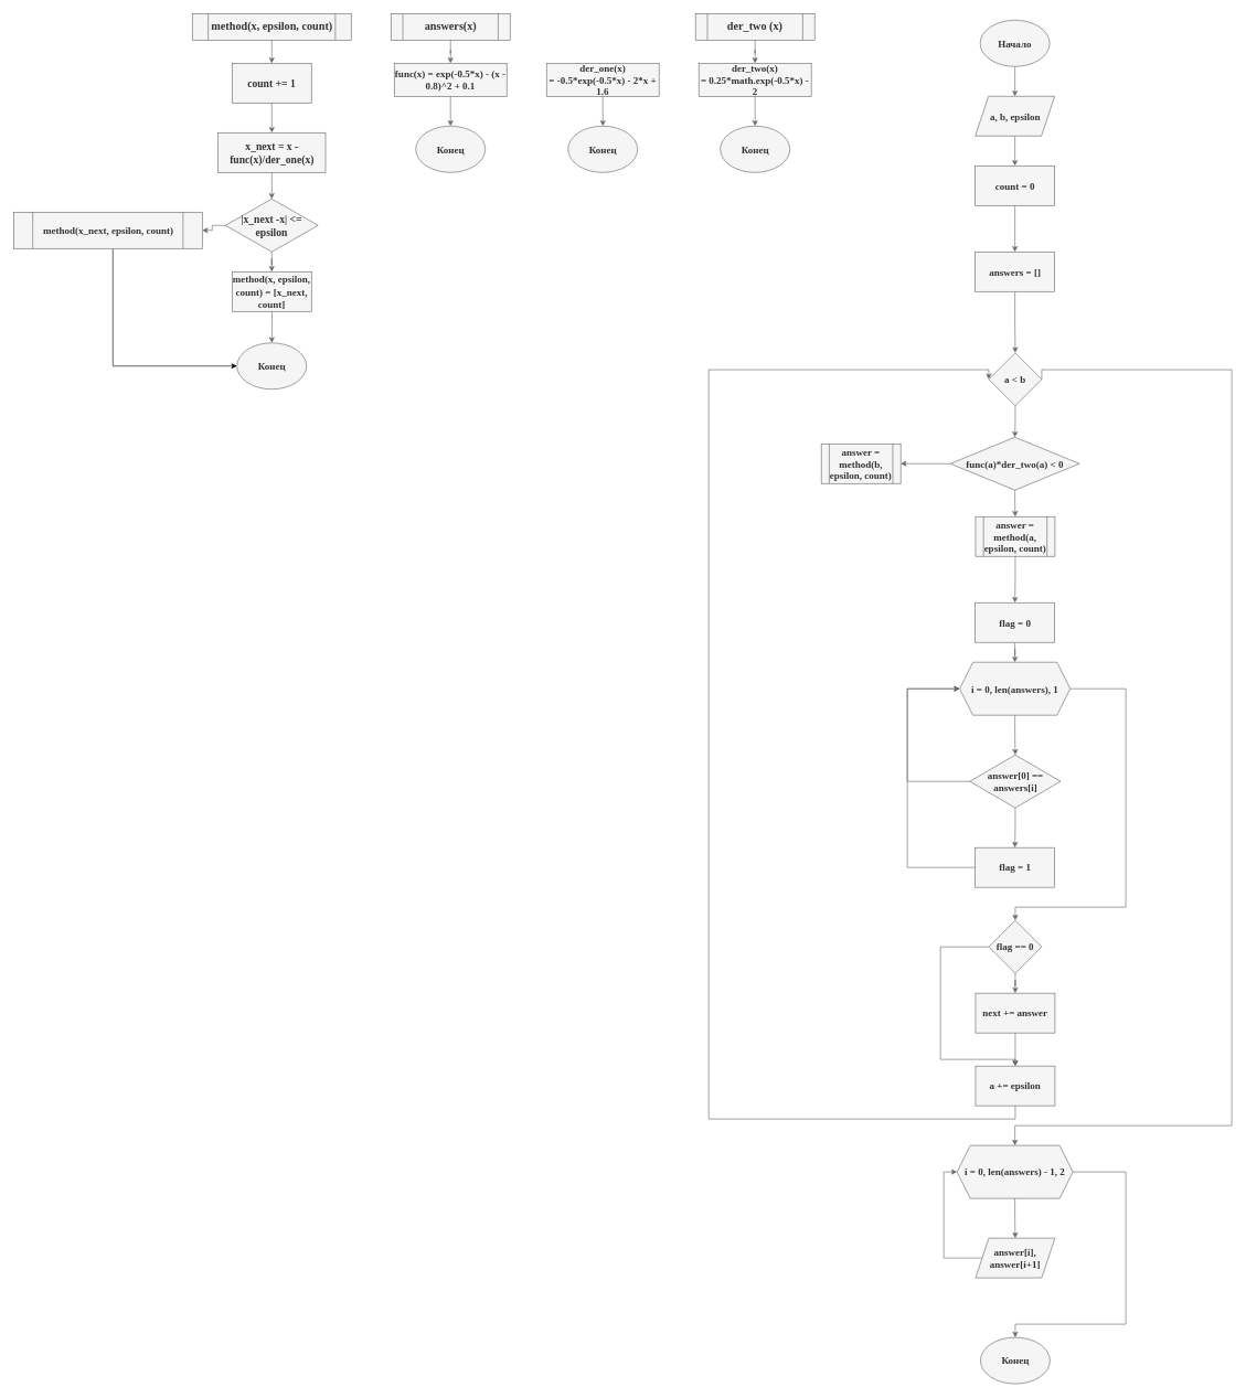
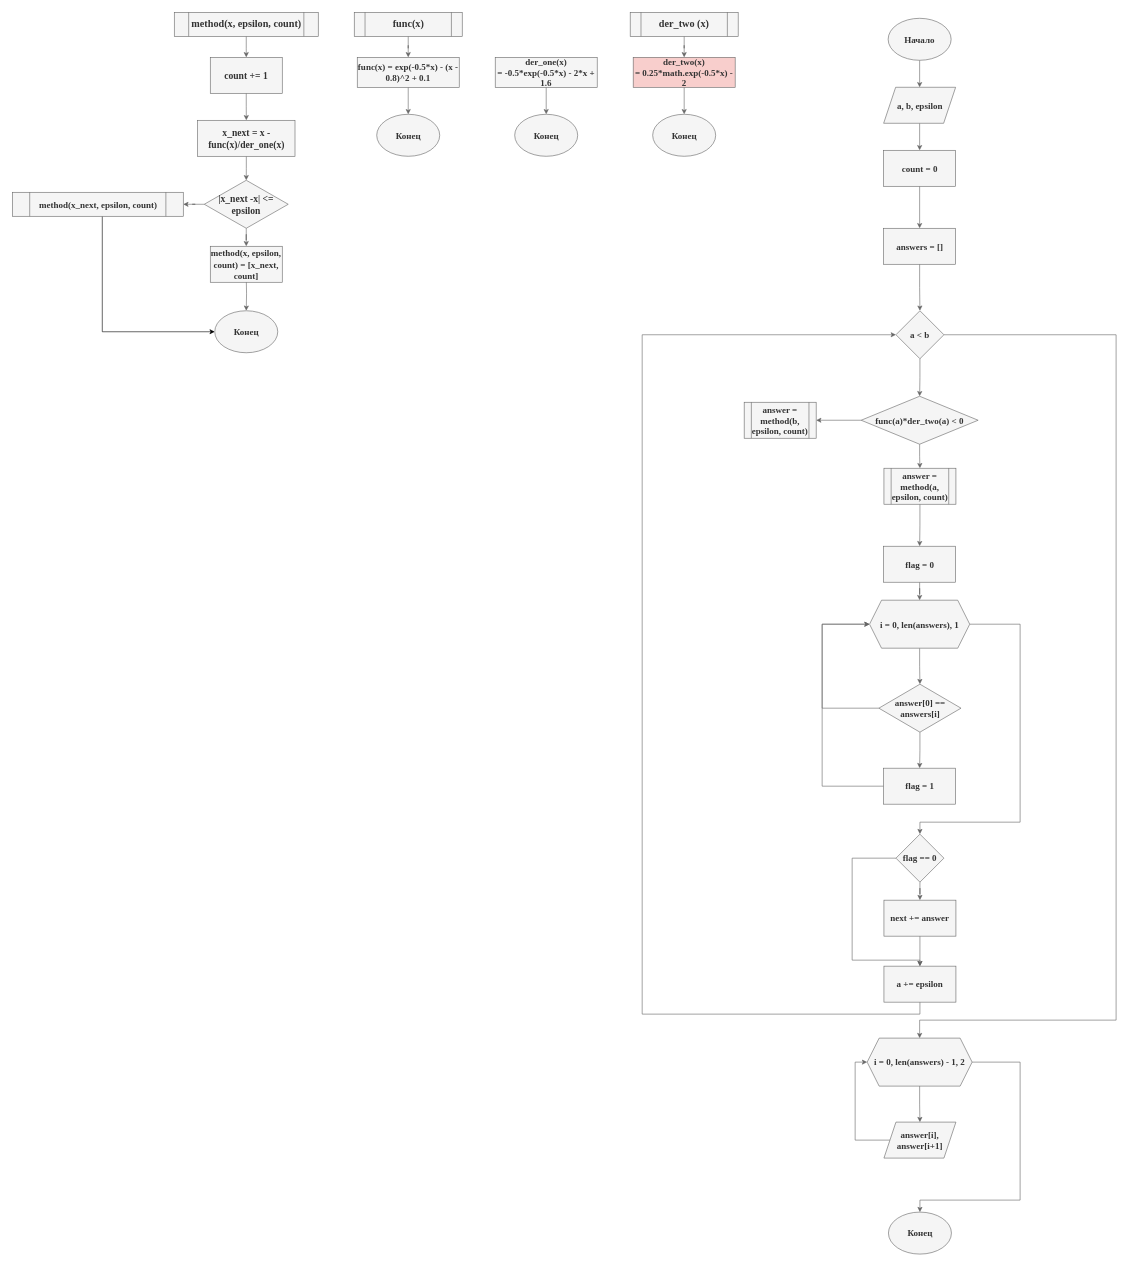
- <mxCell id="9" value="&lt;font style=&quot;font-size: 17px;&quot;&gt;&lt;span style=&quot;font-size: 17px;&quot;&gt;&lt;span style=&quot;font-size: 17px;&quot;&gt;answers(x)&lt;/span&gt;&lt;/span&gt;&lt;/font&gt;" style="shape=process;html=1;backgroundOutline=1;strokeWidth=1;fontFamily=Times New Roman;fontSize=17;fillColor=#f5f5f5;strokeColor=#666666;fontColor=#333333;fontStyle=1" parent="1" vertex="1"><mxGeometry x="590" y="20" width="180" height="40" as="geometry" /></mxCell>
+ <mxCell id="9" value="&lt;font style=&quot;font-size: 17px;&quot;&gt;&lt;span style=&quot;font-size: 17px;&quot;&gt;&lt;span style=&quot;font-size: 17px;&quot;&gt;func(x)&lt;/span&gt;&lt;/span&gt;&lt;/font&gt;" style="shape=process;html=1;backgroundOutline=1;strokeWidth=1;fontFamily=Times New Roman;fontSize=17;fillColor=#f5f5f5;strokeColor=#666666;fontColor=#333333;fontStyle=1" parent="1" vertex="1"><mxGeometry x="590" y="20" width="180" height="40" as="geometry" /></mxCell>
- <mxCell id="5" value="&lt;font&gt;&lt;span style=&quot;font-size: 15px&quot;&gt;&lt;span&gt;der_two(x) =&amp;nbsp;&lt;/span&gt;&lt;/span&gt;&lt;span style=&quot;font-size: 15px&quot;&gt;&lt;span&gt;0.25*math.exp(-0.5*x) - 2&lt;/span&gt;&lt;/span&gt;&lt;/font&gt;" style="rounded=0;whiteSpace=wrap;html=1;strokeWidth=1;fontFamily=Times New Roman;fillColor=#f5f5f5;strokeColor=#666666;fontColor=#333333;fontStyle=1" parent="1" vertex="1"><mxGeometry x="1055" y="95" width="170" height="50" as="geometry" /></mxCell>
+ <mxCell id="5" value="&lt;font&gt;&lt;span style=&quot;font-size: 15px&quot;&gt;&lt;span&gt;der_two(x) =&amp;nbsp;&lt;/span&gt;&lt;/span&gt;&lt;span style=&quot;font-size: 15px&quot;&gt;&lt;span&gt;0.25*math.exp(-0.5*x) - 2&lt;/span&gt;&lt;/span&gt;&lt;/font&gt;" style="rounded=0;whiteSpace=wrap;html=1;strokeWidth=1;fontFamily=Times New Roman;fillColor=#f8cecc;strokeColor=#666666;fontColor=#333333;fontStyle=1;" parent="1" vertex="1"><mxGeometry x="1055" y="95" width="170" height="50" as="geometry" /></mxCell>
- <mxCell id="23" value="&lt;span style=&quot;font-size: 15px;&quot;&gt;method(x_next, epsilon, count)&lt;/span&gt;" style="shape=process;html=1;backgroundOutline=1;strokeWidth=1;fontFamily=Times New Roman;fontSize=15;fillColor=#f5f5f5;strokeColor=#666666;fontColor=#333333;fontStyle=1" parent="1" vertex="1"><mxGeometry x="20" y="320" width="285" height="55" as="geometry" /></mxCell>
+ <mxCell id="23" value="&lt;span style=&quot;font-size: 15px;&quot;&gt;method(x_next, epsilon, count)&lt;/span&gt;" style="shape=process;html=1;backgroundOutline=1;strokeWidth=1;fontFamily=Times New Roman;fontSize=15;fillColor=#f5f5f5;strokeColor=#666666;fontColor=#333333;fontStyle=1" parent="1" vertex="1"><mxGeometry x="20" y="320" width="285" height="40" as="geometry" /></mxCell>
- <mxCell id="50" value="a &amp;lt; b" style="rhombus;whiteSpace=wrap;html=1;fillColor=#f5f5f5;strokeColor=#666666;fontColor=#333333;fontStyle=1;fontFamily=Times New Roman;fontSize=15;" vertex="1" parent="1"><mxGeometry x="1493" y="532.5" width="80" height="80" as="geometry" /></mxCell>
+ <mxCell id="50" value="a &amp;lt; b" style="rhombus;whiteSpace=wrap;html=1;fillColor=#f5f5f5;strokeColor=#666666;fontColor=#333333;fontStyle=1;fontFamily=Times New Roman;fontSize=15;" vertex="1" parent="1"><mxGeometry x="1493" y="517.5" width="80" height="80" as="geometry" /></mxCell>
